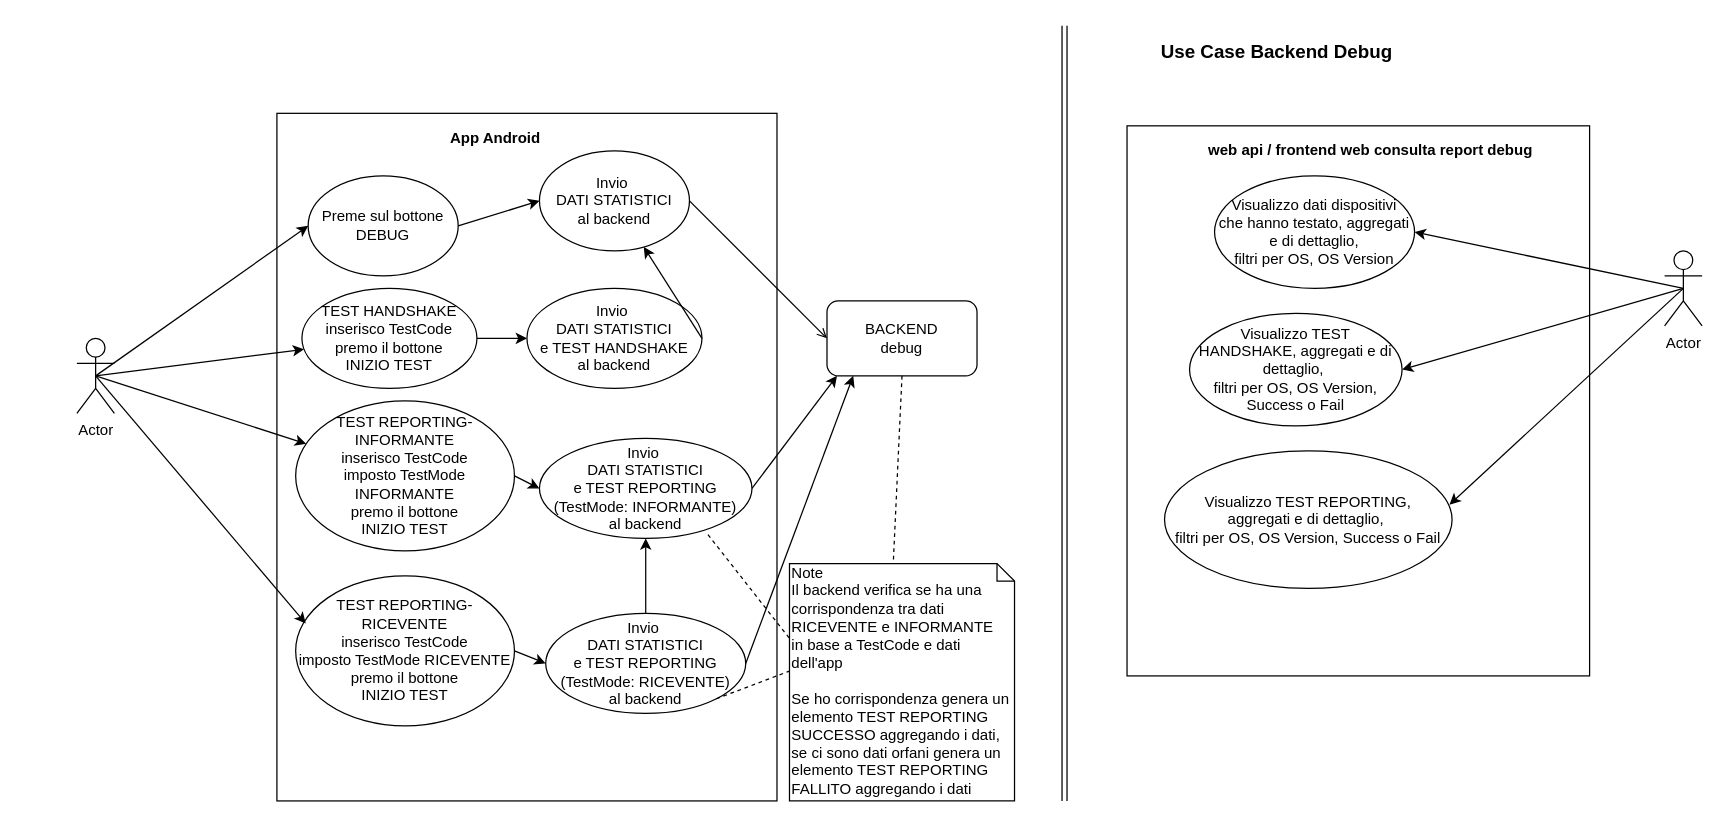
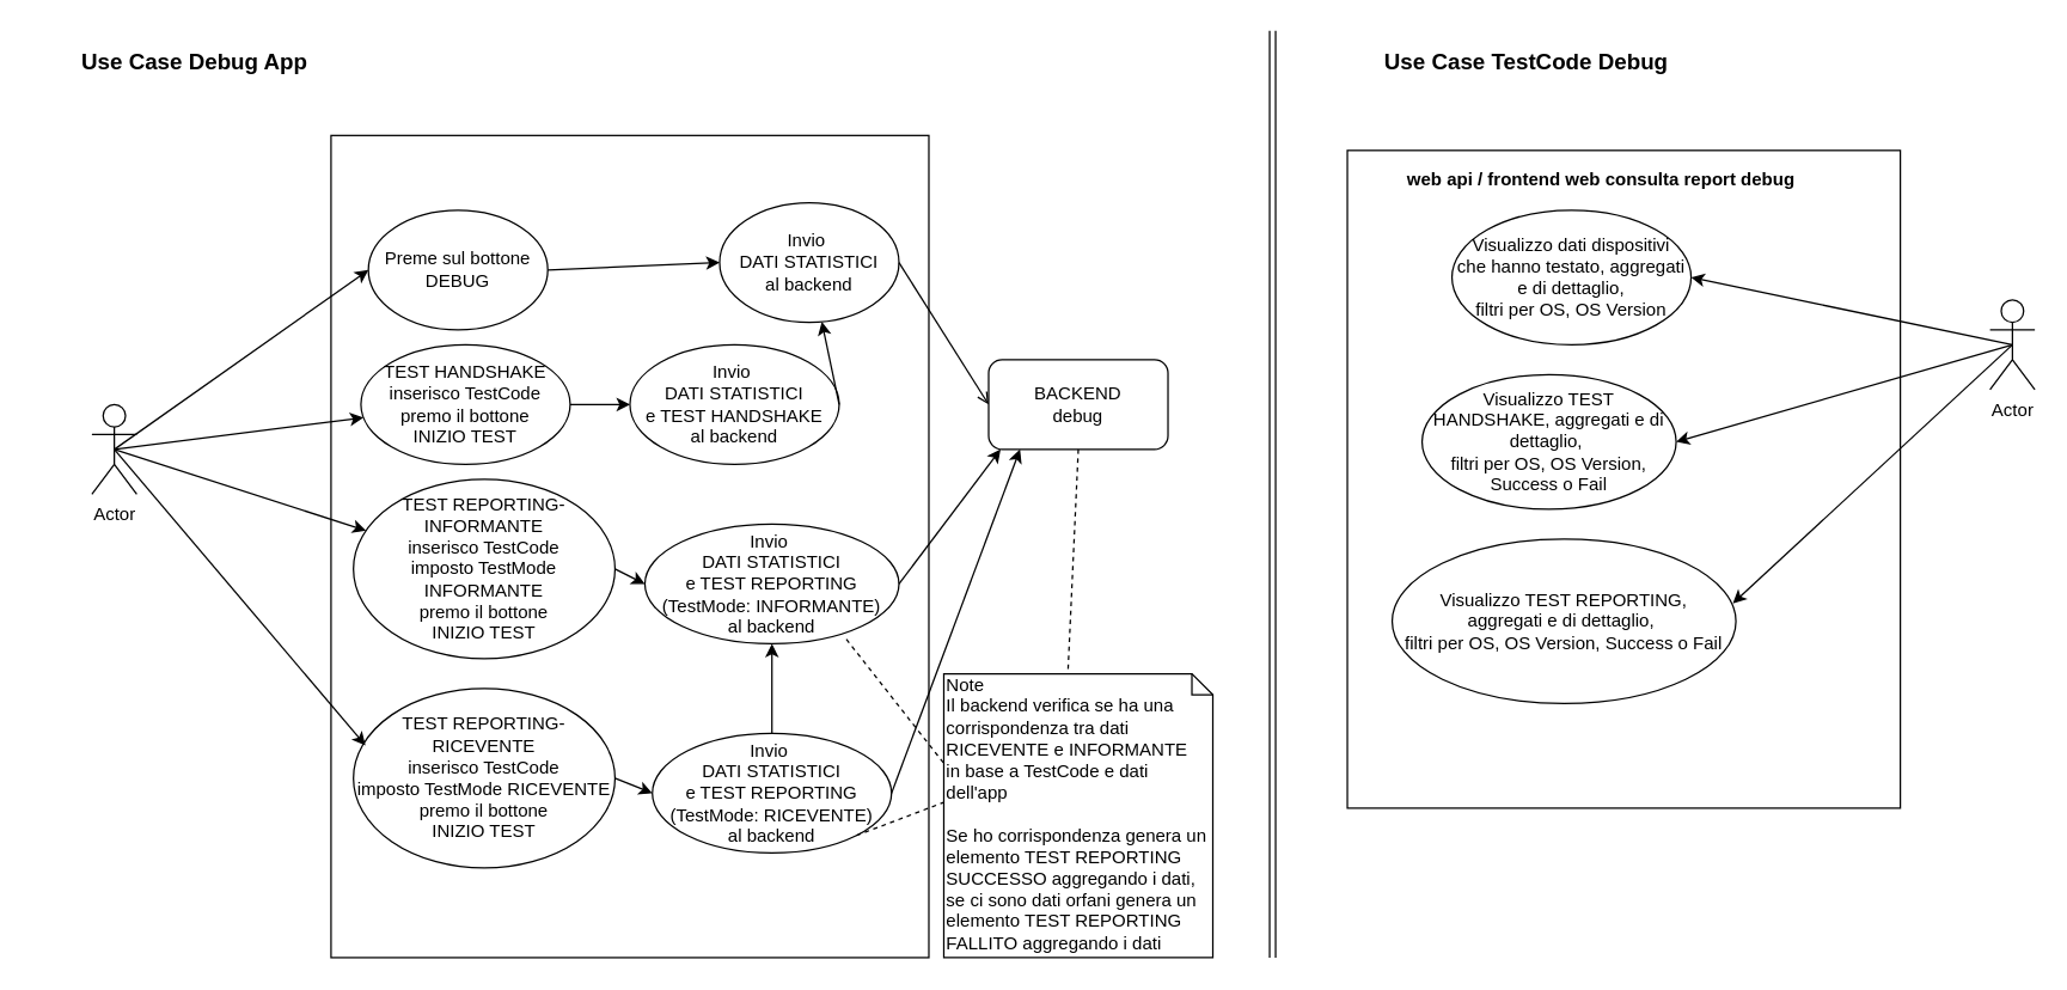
+ <mxCell id="20" value="&lt;b&gt;&lt;font style=&quot;font-size: 15px&quot;&gt;Use Case Debug App&lt;/font&gt;&lt;/b&gt;" style="text;html=1;strokeColor=none;fillColor=none;align=center;verticalAlign=middle;whiteSpace=wrap;rounded=0;" vertex="1" parent="1"><mxGeometry x="20" y="30" width="220" height="20" as="geometry" /></mxCell>
- <mxCell id="41" value="&lt;b&gt;&lt;font style=&quot;font-size: 15px&quot;&gt;Use Case Backend Debug&lt;/font&gt;&lt;/b&gt;" style="text;html=1;strokeColor=none;fillColor=none;align=center;verticalAlign=middle;whiteSpace=wrap;rounded=0;" vertex="1" parent="1"><mxGeometry x="911" y="30" width="220" height="20" as="geometry" /></mxCell>
+ <mxCell id="41" value="&lt;b&gt;&lt;font style=&quot;font-size: 15px&quot;&gt;Use Case TestCode Debug&lt;/font&gt;&lt;/b&gt;" style="text;html=1;strokeColor=none;fillColor=none;align=center;verticalAlign=middle;whiteSpace=wrap;rounded=0;" vertex="1" parent="1"><mxGeometry x="911" y="30" width="220" height="20" as="geometry" /></mxCell>
- <mxCell id="29" value="&lt;b&gt;App Android&lt;/b&gt;" style="text;html=1;strokeColor=none;fillColor=none;align=center;verticalAlign=middle;whiteSpace=wrap;rounded=0;" vertex="1" parent="1"><mxGeometry x="341" y="100" width="110" height="20" as="geometry" /></mxCell>
- <mxCell id="30" value="&lt;b&gt;web api / frontend web consulta report debug&lt;/b&gt;" style="text;html=1;strokeColor=none;fillColor=none;align=center;verticalAlign=middle;whiteSpace=wrap;rounded=0;" vertex="1" parent="1"><mxGeometry x="956" y="110" width="280" height="20" as="geometry" /></mxCell>
+ <mxCell id="30" value="&lt;b&gt;web api / frontend web consulta report debug&lt;/b&gt;" style="text;html=1;strokeColor=none;fillColor=none;align=center;verticalAlign=middle;whiteSpace=wrap;rounded=0;" vertex="1" parent="1"><mxGeometry x="931" y="110" width="280" height="20" as="geometry" /></mxCell>
- <mxCell id="5" value="Invio&amp;nbsp;&lt;br&gt;DATI STATISTICI&lt;br&gt;al backend" style="ellipse;whiteSpace=wrap;html=1;" vertex="1" parent="1"><mxGeometry x="431" y="120" width="120" height="80" as="geometry" /></mxCell>
+ <mxCell id="5" value="Invio&amp;nbsp;&lt;br&gt;DATI STATISTICI&lt;br&gt;al backend" style="ellipse;whiteSpace=wrap;html=1;" vertex="1" parent="1"><mxGeometry x="481" y="135" width="120" height="80" as="geometry" /></mxCell>
